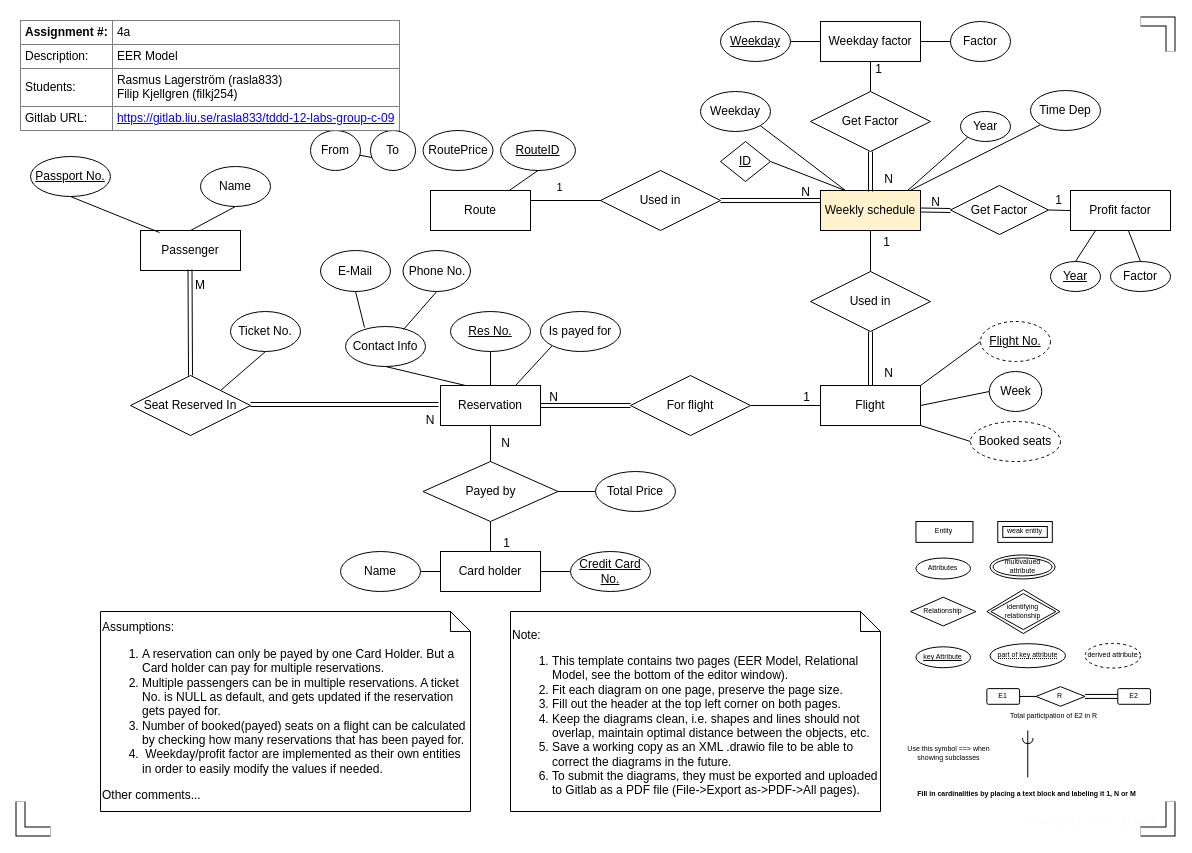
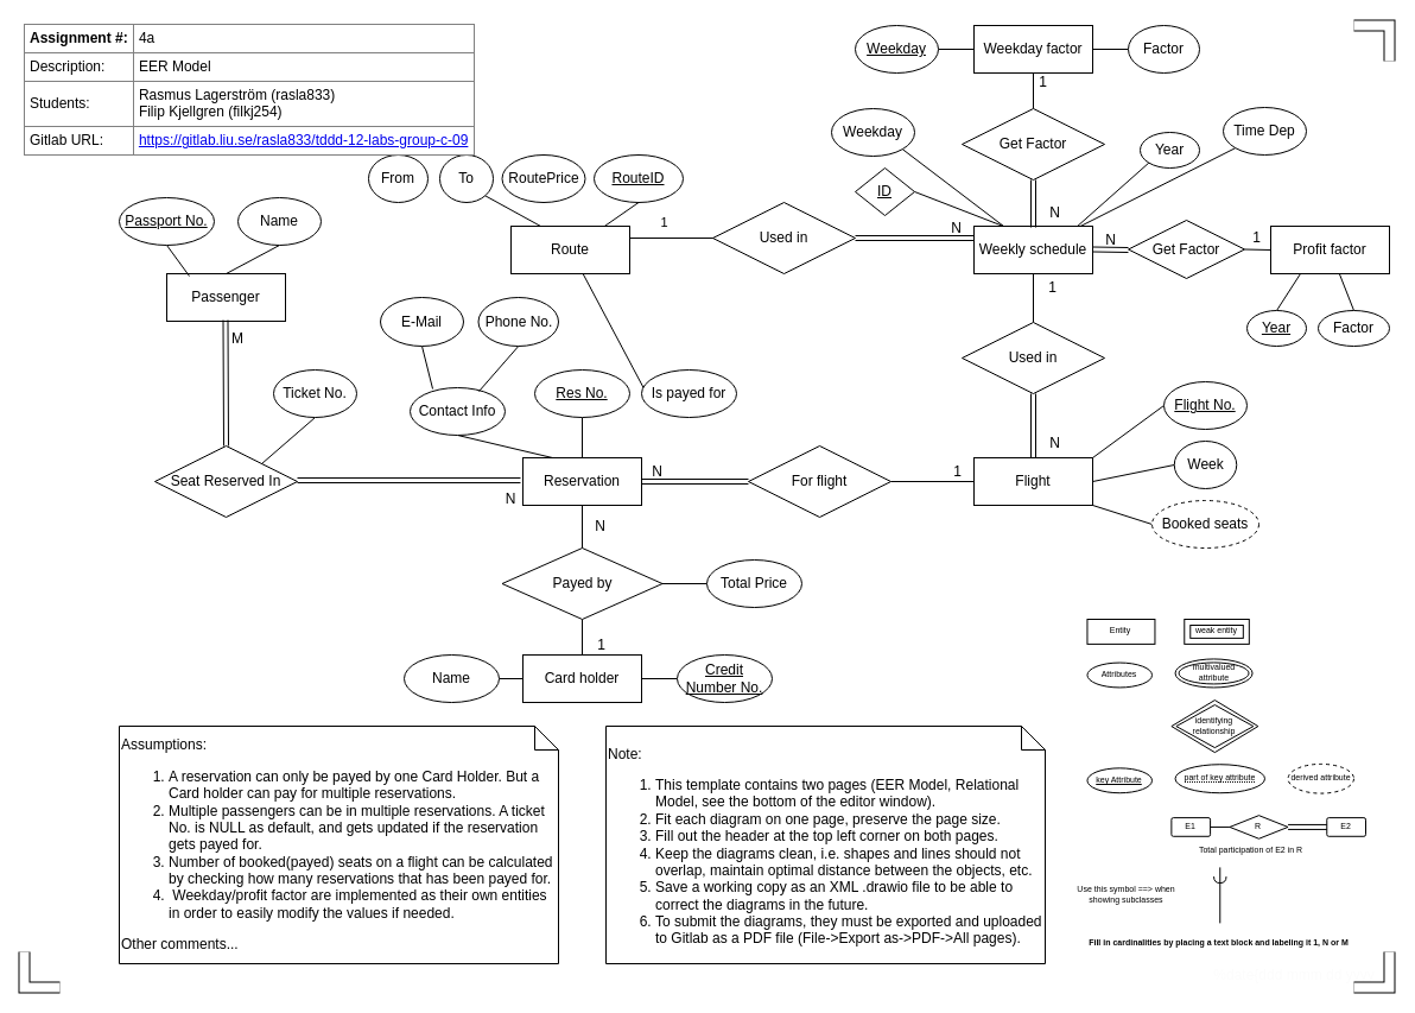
- <mxCell id="7" style="rounded=0;orthogonalLoop=1;jettySize=auto;html=1;exitX=1;exitY=1;exitDx=0;exitDy=0;strokeColor=#000000;endArrow=none;endFill=0;" edge="1" parent="1" source="8" target="6"><mxGeometry relative="1" as="geometry" /></mxCell>
+ <mxCell id="7" style="rounded=0;orthogonalLoop=1;jettySize=auto;html=1;exitX=1;exitY=1;exitDx=0;exitDy=0;entryX=0.25;entryY=0;entryDx=0;entryDy=0;strokeColor=#000000;endArrow=none;endFill=0;" edge="1" parent="1" source="8" target="3"><mxGeometry relative="1" as="geometry" /></mxCell>
- <mxCell id="59" value="Passport No." style="ellipse;whiteSpace=wrap;html=1;align=center;fontStyle=4;strokeColor=#000000;fillColor=#ffffff;" vertex="1" parent="1"><mxGeometry x="30" y="156" width="80" height="40" as="geometry" /></mxCell>
+ <mxCell id="59" value="Passport No." style="ellipse;whiteSpace=wrap;html=1;align=center;fontStyle=4;strokeColor=#000000;fillColor=#ffffff;" vertex="1" parent="1"><mxGeometry x="100" y="166" width="80" height="40" as="geometry" /></mxCell>
- <mxCell id="25" value="Weekly schedule" style="whiteSpace=wrap;html=1;align=center;strokeColor=#000000;fillColor=#fff2cc;fontColor=#000000;" vertex="1" parent="1"><mxGeometry x="820" y="190" width="100" height="40" as="geometry" /></mxCell>
+ <mxCell id="25" value="Weekly schedule" style="whiteSpace=wrap;html=1;align=center;strokeColor=#000000;fillColor=#ffffff;fontColor=#000000;" vertex="1" parent="1"><mxGeometry x="820" y="190" width="100" height="40" as="geometry" /></mxCell>
- <mxCell id="52" value="Flight No." style="ellipse;whiteSpace=wrap;html=1;align=center;strokeColor=#000000;fillColor=#ffffff;fontStyle=4;dashed=1;" vertex="1" parent="1"><mxGeometry x="980" y="321" width="70" height="40" as="geometry" /></mxCell>
+ <mxCell id="52" value="Flight No." style="ellipse;whiteSpace=wrap;html=1;align=center;strokeColor=#000000;fillColor=#ffffff;fontStyle=4" vertex="1" parent="1"><mxGeometry x="980" y="321" width="70" height="40" as="geometry" /></mxCell>
- <mxCell id="75" style="rounded=0;orthogonalLoop=1;jettySize=auto;html=1;exitX=0;exitY=1;exitDx=0;exitDy=0;entryX=0.75;entryY=0;entryDx=0;entryDy=0;startArrow=none;startFill=0;endArrow=none;endFill=0;" edge="1" parent="1" source="76" target="62"><mxGeometry relative="1" as="geometry" /></mxCell>
+ <mxCell id="75" style="rounded=0;orthogonalLoop=1;jettySize=auto;html=1;exitX=0;exitY=1;exitDx=0;exitDy=0;startArrow=none;startFill=0;endArrow=none;endFill=0;" edge="1" parent="1" source="76" target="3"><mxGeometry relative="1" as="geometry" /></mxCell>
- <mxCell id="92" value="&lt;u&gt;Credit Card No.&lt;/u&gt;" style="ellipse;whiteSpace=wrap;html=1;align=center;" vertex="1" parent="1"><mxGeometry x="570" y="551" width="80" height="40" as="geometry" /></mxCell>
+ <mxCell id="92" value="&lt;u&gt;Credit Number No.&lt;/u&gt;" style="ellipse;whiteSpace=wrap;html=1;align=center;" vertex="1" parent="1"><mxGeometry x="570" y="551" width="80" height="40" as="geometry" /></mxCell>
- <mxCell id="33" value="Relationship" style="shape=rhombus;perimeter=rhombusPerimeter;whiteSpace=wrap;html=1;align=center;shadow=0;gradientColor=none;fontSize=7;" vertex="1" parent="27"><mxGeometry x="30" y="75.725" width="65.455" height="28.723" as="geometry" /></mxCell>
